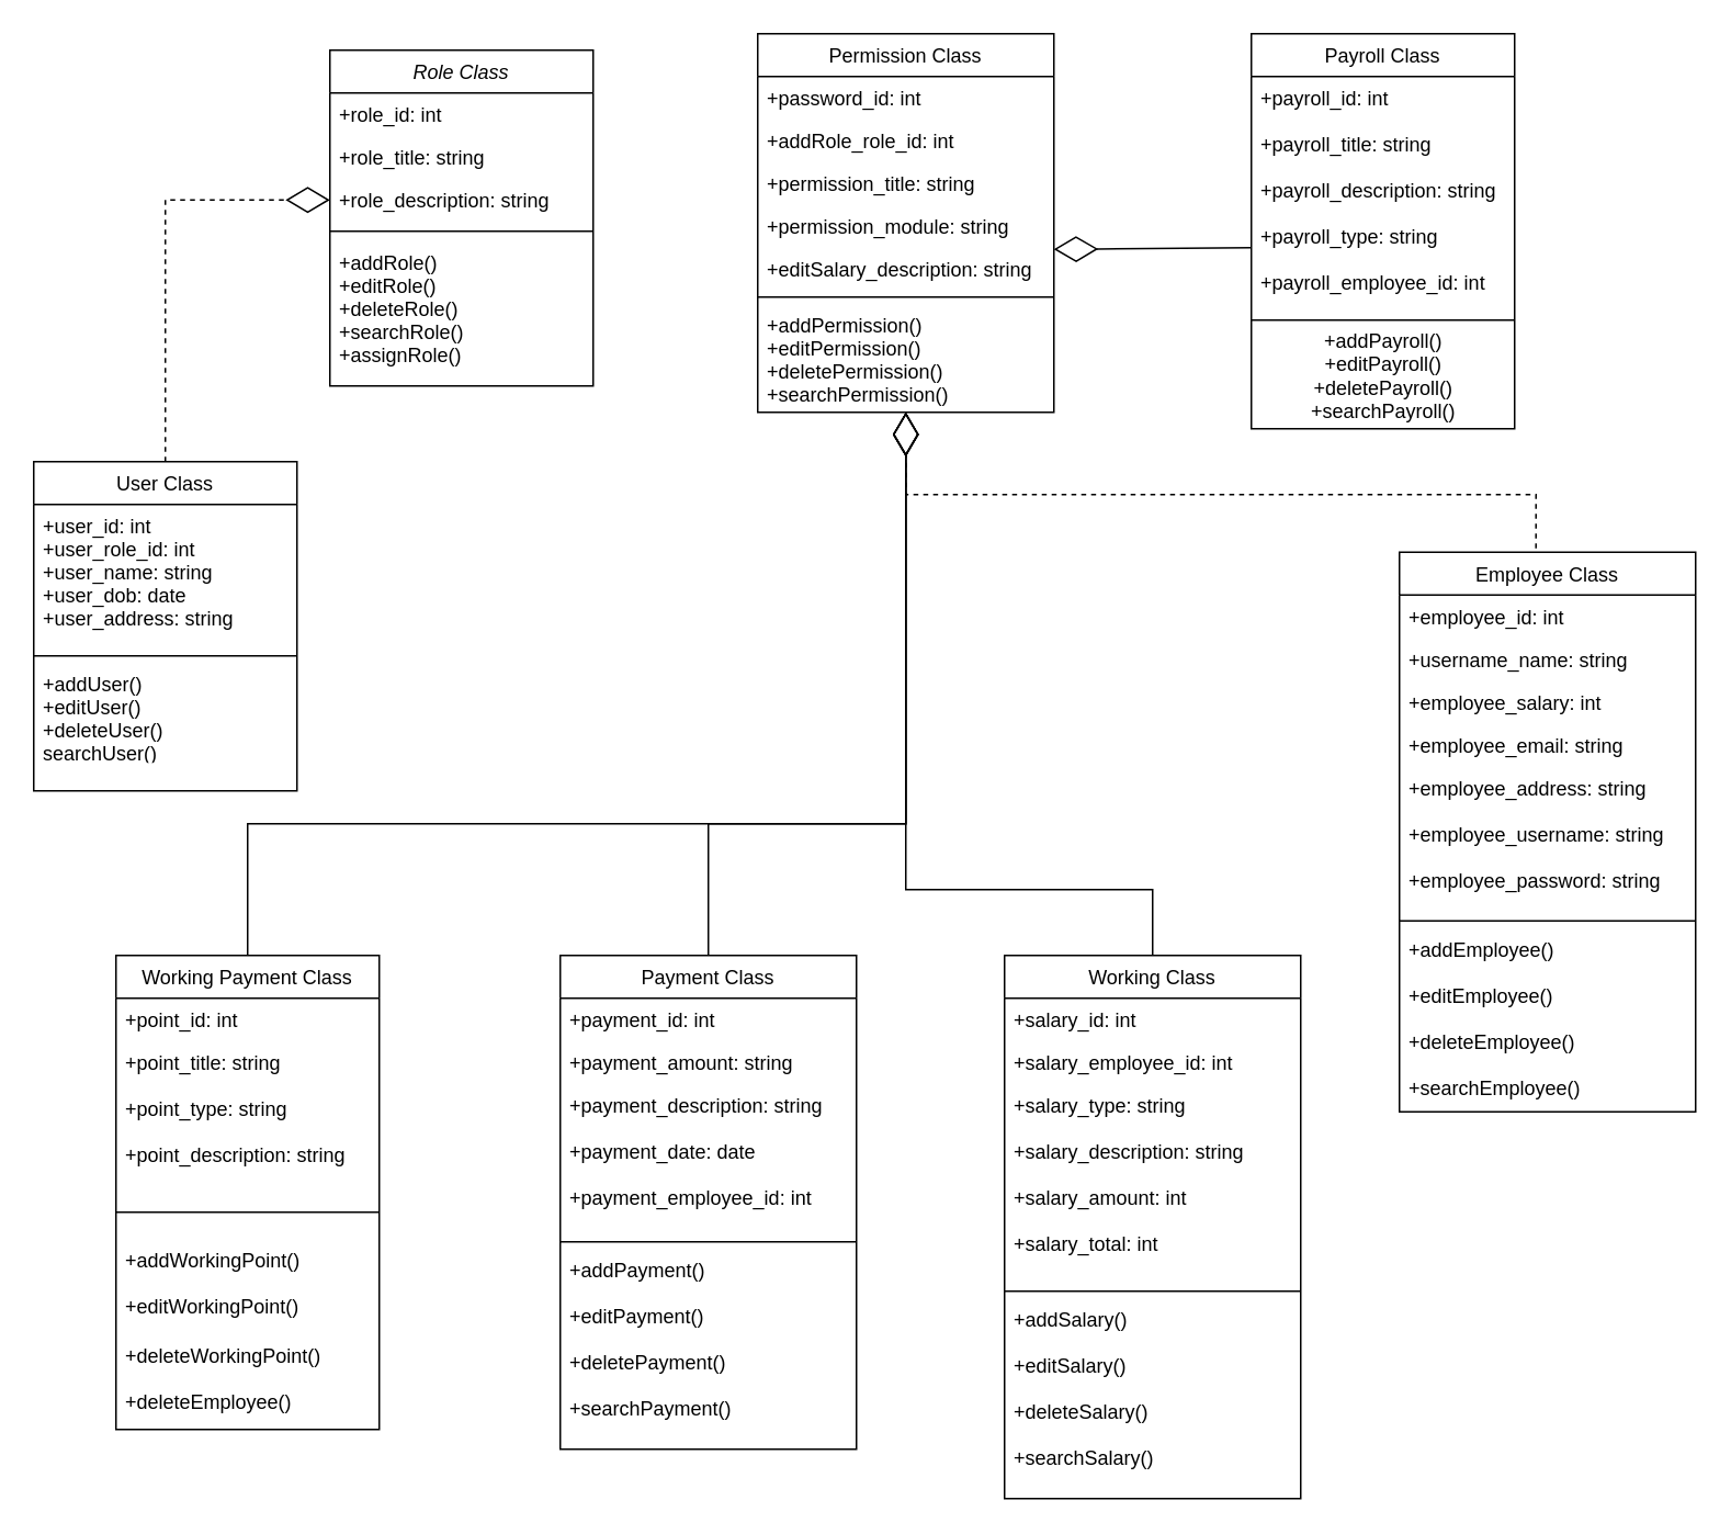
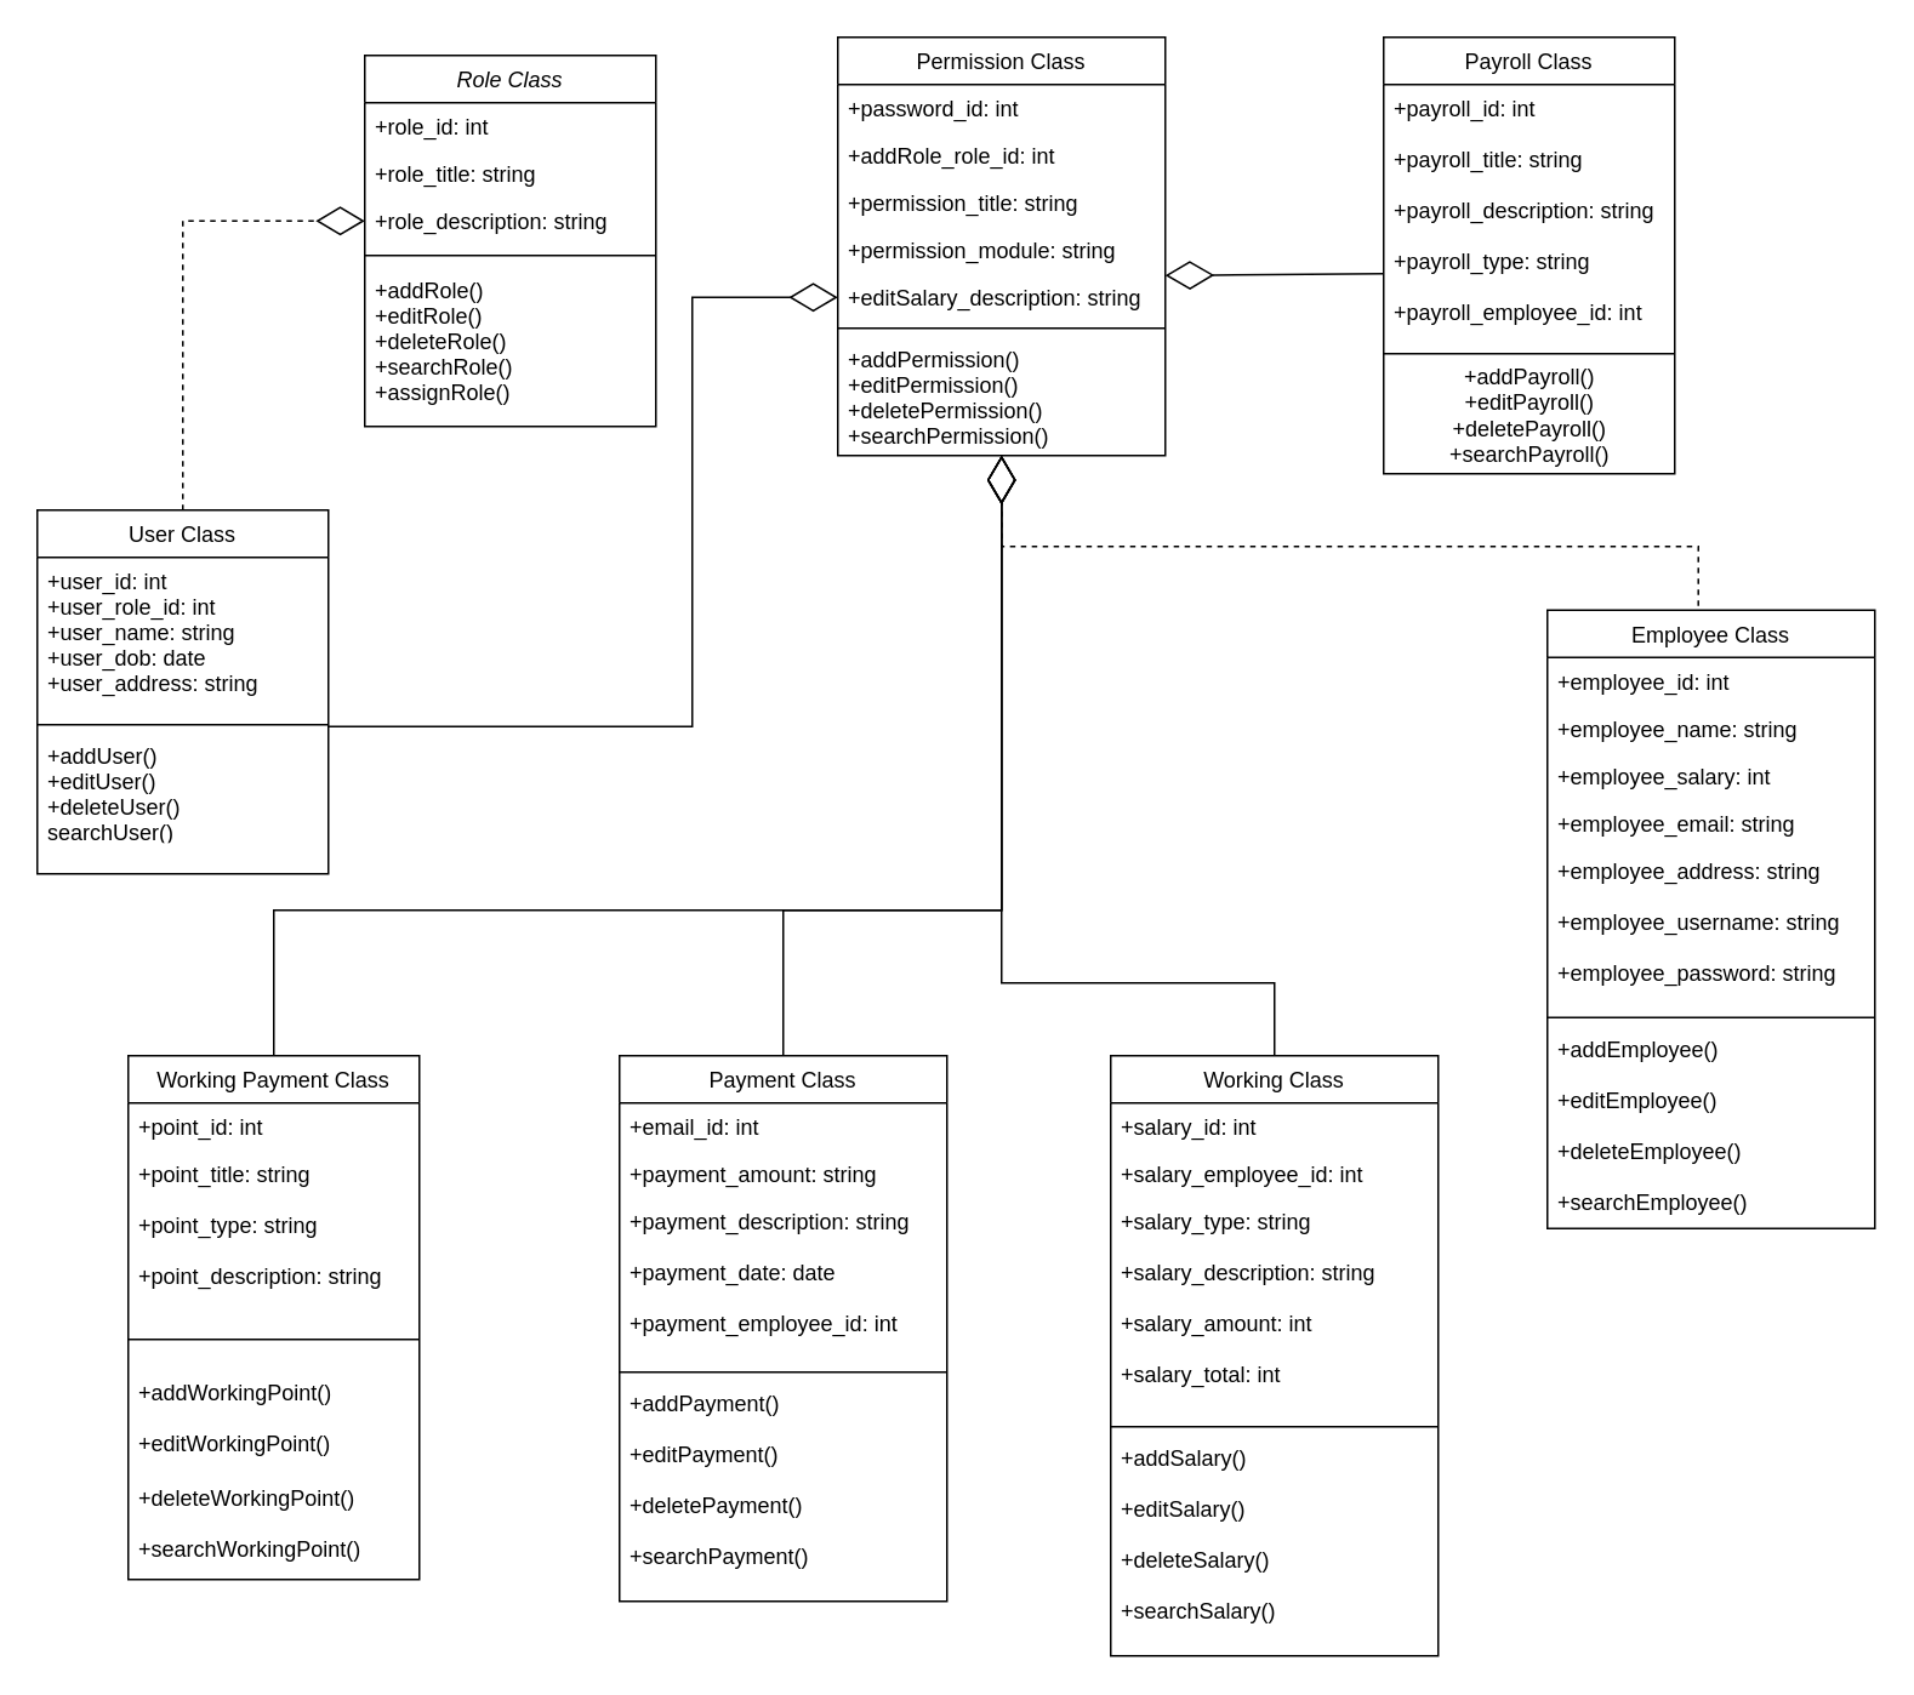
+ <mxCell id="44" value="" style="endArrow=diamondThin;endFill=0;endSize=24;html=1;rounded=0;exitX=1;exitY=-0.054;exitDx=0;exitDy=0;exitPerimeter=0;entryX=0;entryY=0.5;entryDx=0;entryDy=0;" parent="1" source="11" target="21" edge="1"><mxGeometry width="160" relative="1" as="geometry"><mxPoint x="390" y="330" as="sourcePoint" /><mxPoint x="550" y="330" as="targetPoint" /><Array as="points"><mxPoint x="380" y="399" /><mxPoint x="380" y="163" /></Array></mxGeometry></mxCell>
- <mxCell id="38" value="+username_name: string" style="text;align=left;verticalAlign=top;spacingLeft=4;spacingRight=4;overflow=hidden;rotatable=0;points=[[0,0.5],[1,0.5]];portConstraint=eastwest;rounded=0;shadow=0;html=0;" parent="36" vertex="1"><mxGeometry y="52" width="180" height="26" as="geometry" /></mxCell>
+ <mxCell id="38" value="+employee_name: string" style="text;align=left;verticalAlign=top;spacingLeft=4;spacingRight=4;overflow=hidden;rotatable=0;points=[[0,0.5],[1,0.5]];portConstraint=eastwest;rounded=0;shadow=0;html=0;" parent="36" vertex="1"><mxGeometry y="52" width="180" height="26" as="geometry" /></mxCell>
- <mxCell id="25" value="+payment_id: int" style="text;align=left;verticalAlign=top;spacingLeft=4;spacingRight=4;overflow=hidden;rotatable=0;points=[[0,0.5],[1,0.5]];portConstraint=eastwest;" parent="24" vertex="1"><mxGeometry y="26" width="180" height="26" as="geometry" /></mxCell>
+ <mxCell id="25" value="+email_id: int" style="text;align=left;verticalAlign=top;spacingLeft=4;spacingRight=4;overflow=hidden;rotatable=0;points=[[0,0.5],[1,0.5]];portConstraint=eastwest;" parent="24" vertex="1"><mxGeometry y="26" width="180" height="26" as="geometry" /></mxCell>
- <mxCell id="35" value="+deleteWorkingPoint()&#10;&#10;+deleteEmployee()&#10;" style="text;align=left;verticalAlign=top;spacingLeft=4;spacingRight=4;overflow=hidden;rotatable=0;points=[[0,0.5],[1,0.5]];portConstraint=eastwest;" parent="30" vertex="1"><mxGeometry y="230" width="160" height="58" as="geometry" /></mxCell>
+ <mxCell id="35" value="+deleteWorkingPoint()&#10;&#10;+searchWorkingPoint()&#10;" style="text;align=left;verticalAlign=top;spacingLeft=4;spacingRight=4;overflow=hidden;rotatable=0;points=[[0,0.5],[1,0.5]];portConstraint=eastwest;" parent="30" vertex="1"><mxGeometry y="230" width="160" height="58" as="geometry" /></mxCell>
